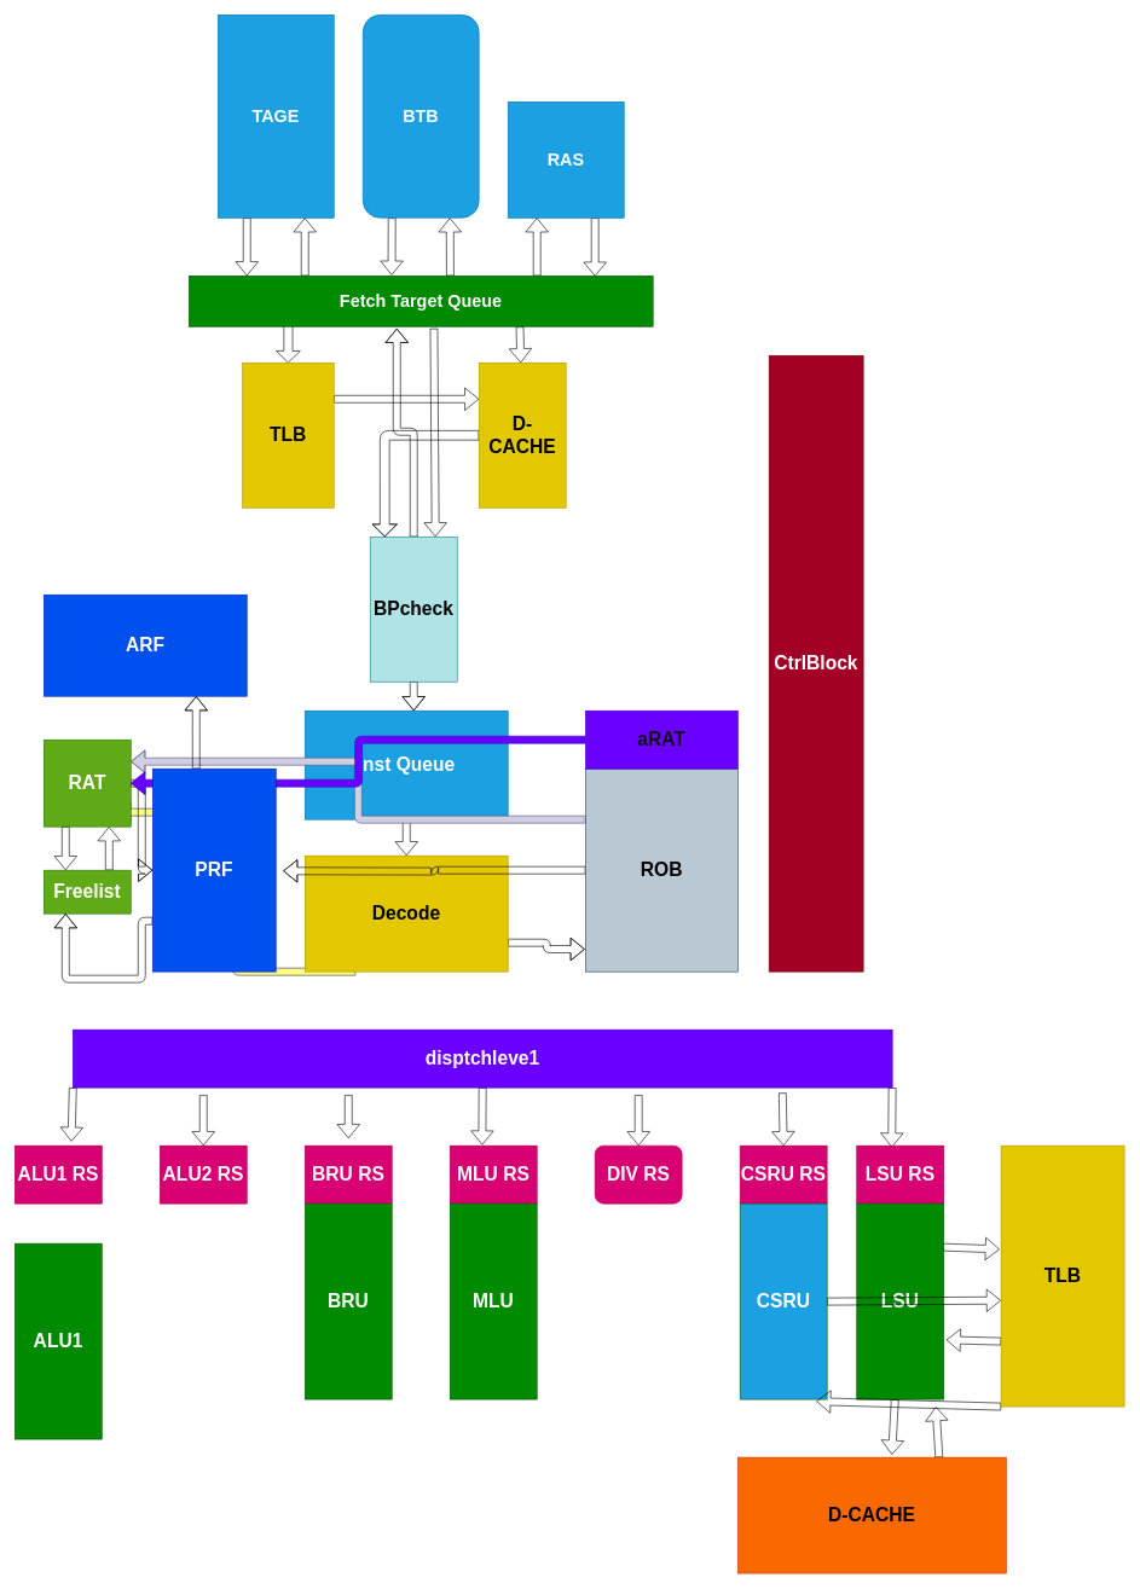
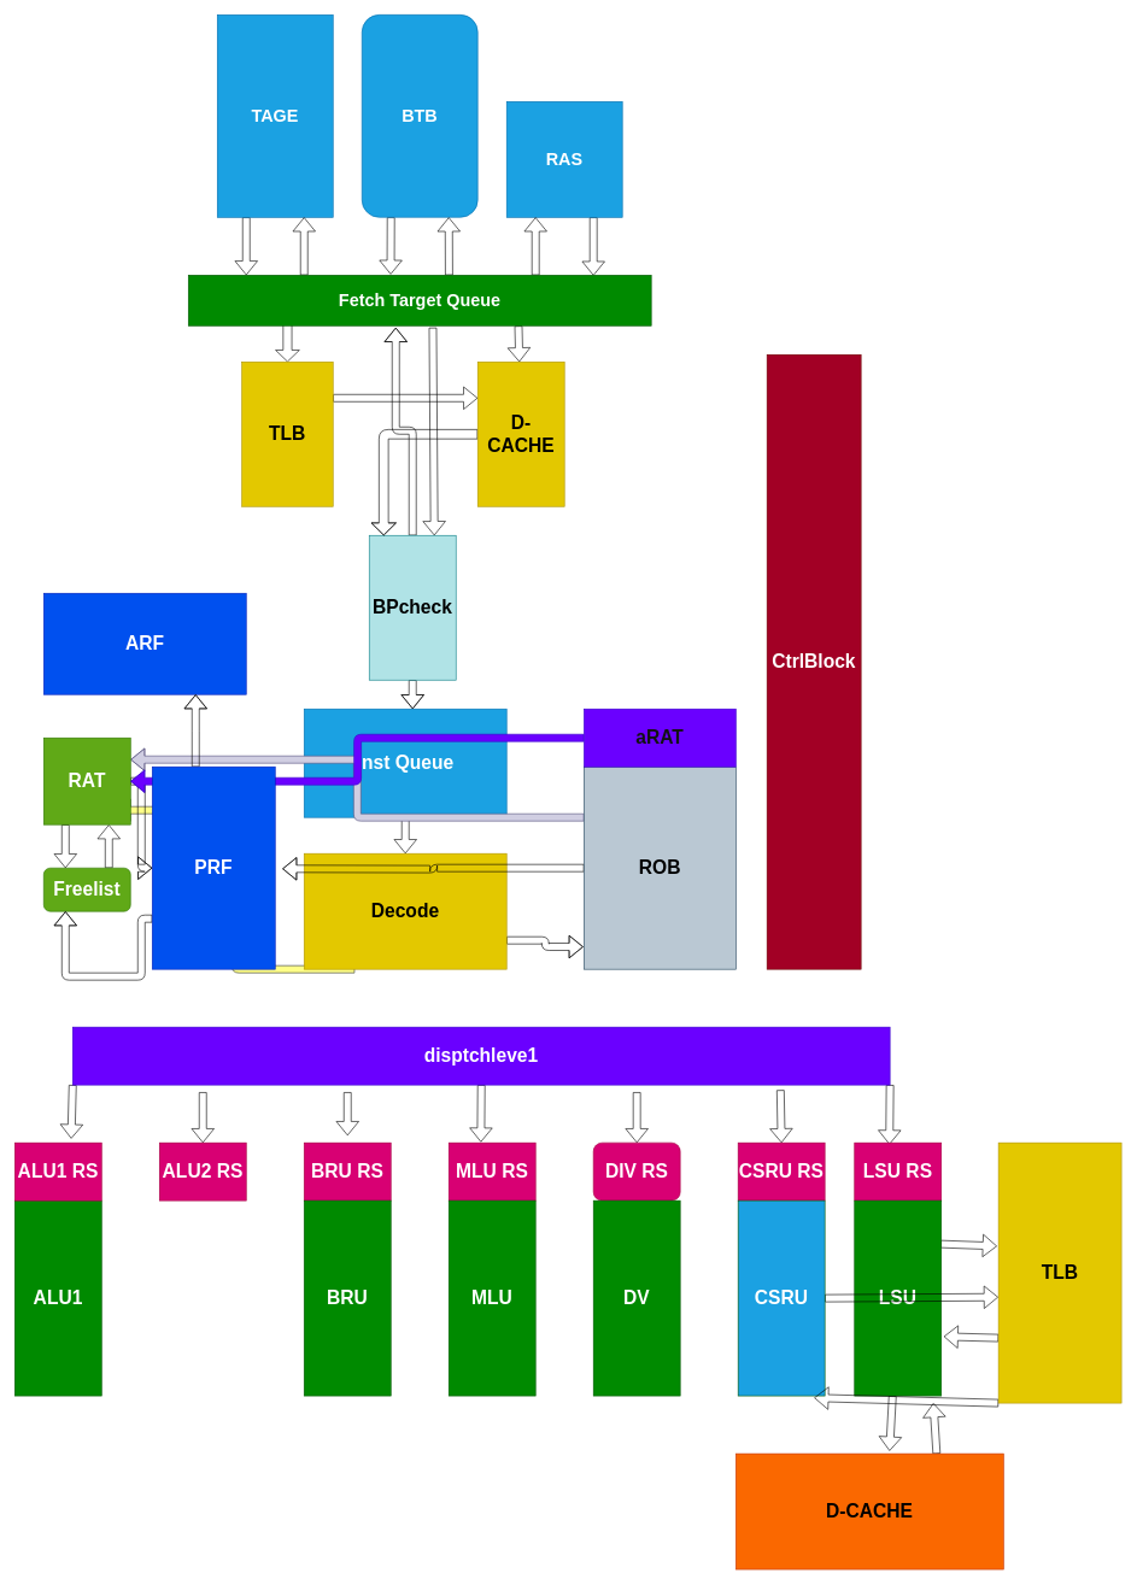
- <mxCell id="31" value="&lt;h1&gt;Freelist&lt;/h1&gt;" style="whiteSpace=wrap;html=1;fontSize=13;fontColor=#ffffff;fillColor=#60a917;strokeColor=#2D7600;" vertex="1" parent="1"><mxGeometry x="60" y="1200" width="120" height="60" as="geometry" /></mxCell>
+ <mxCell id="31" value="&lt;h1&gt;Freelist&lt;/h1&gt;" style="whiteSpace=wrap;html=1;fontSize=13;fontColor=#ffffff;fillColor=#60a917;strokeColor=#2D7600;rounded=1;" vertex="1" parent="1"><mxGeometry x="60" y="1200" width="120" height="60" as="geometry" /></mxCell>
+ <mxCell id="63" value="&lt;h1&gt;DV&lt;/h1&gt;" style="whiteSpace=wrap;html=1;fontSize=13;fontColor=#ffffff;fillColor=#008a00;strokeColor=#005700;" vertex="1" parent="1"><mxGeometry x="820" y="1660" width="120" height="270" as="geometry" /></mxCell>
- <mxCell id="50" value="&lt;h1&gt;ALU1&lt;/h1&gt;" style="whiteSpace=wrap;html=1;fontSize=13;fontColor=#ffffff;fillColor=#008a00;strokeColor=#005700;" vertex="1" parent="1"><mxGeometry x="20" y="1715" width="120" height="270" as="geometry" /></mxCell>
+ <mxCell id="50" value="&lt;h1&gt;ALU1&lt;/h1&gt;" style="whiteSpace=wrap;html=1;fontSize=13;fontColor=#ffffff;fillColor=#008a00;strokeColor=#005700;" vertex="1" parent="1"><mxGeometry x="20" y="1660" width="120" height="270" as="geometry" /></mxCell>
